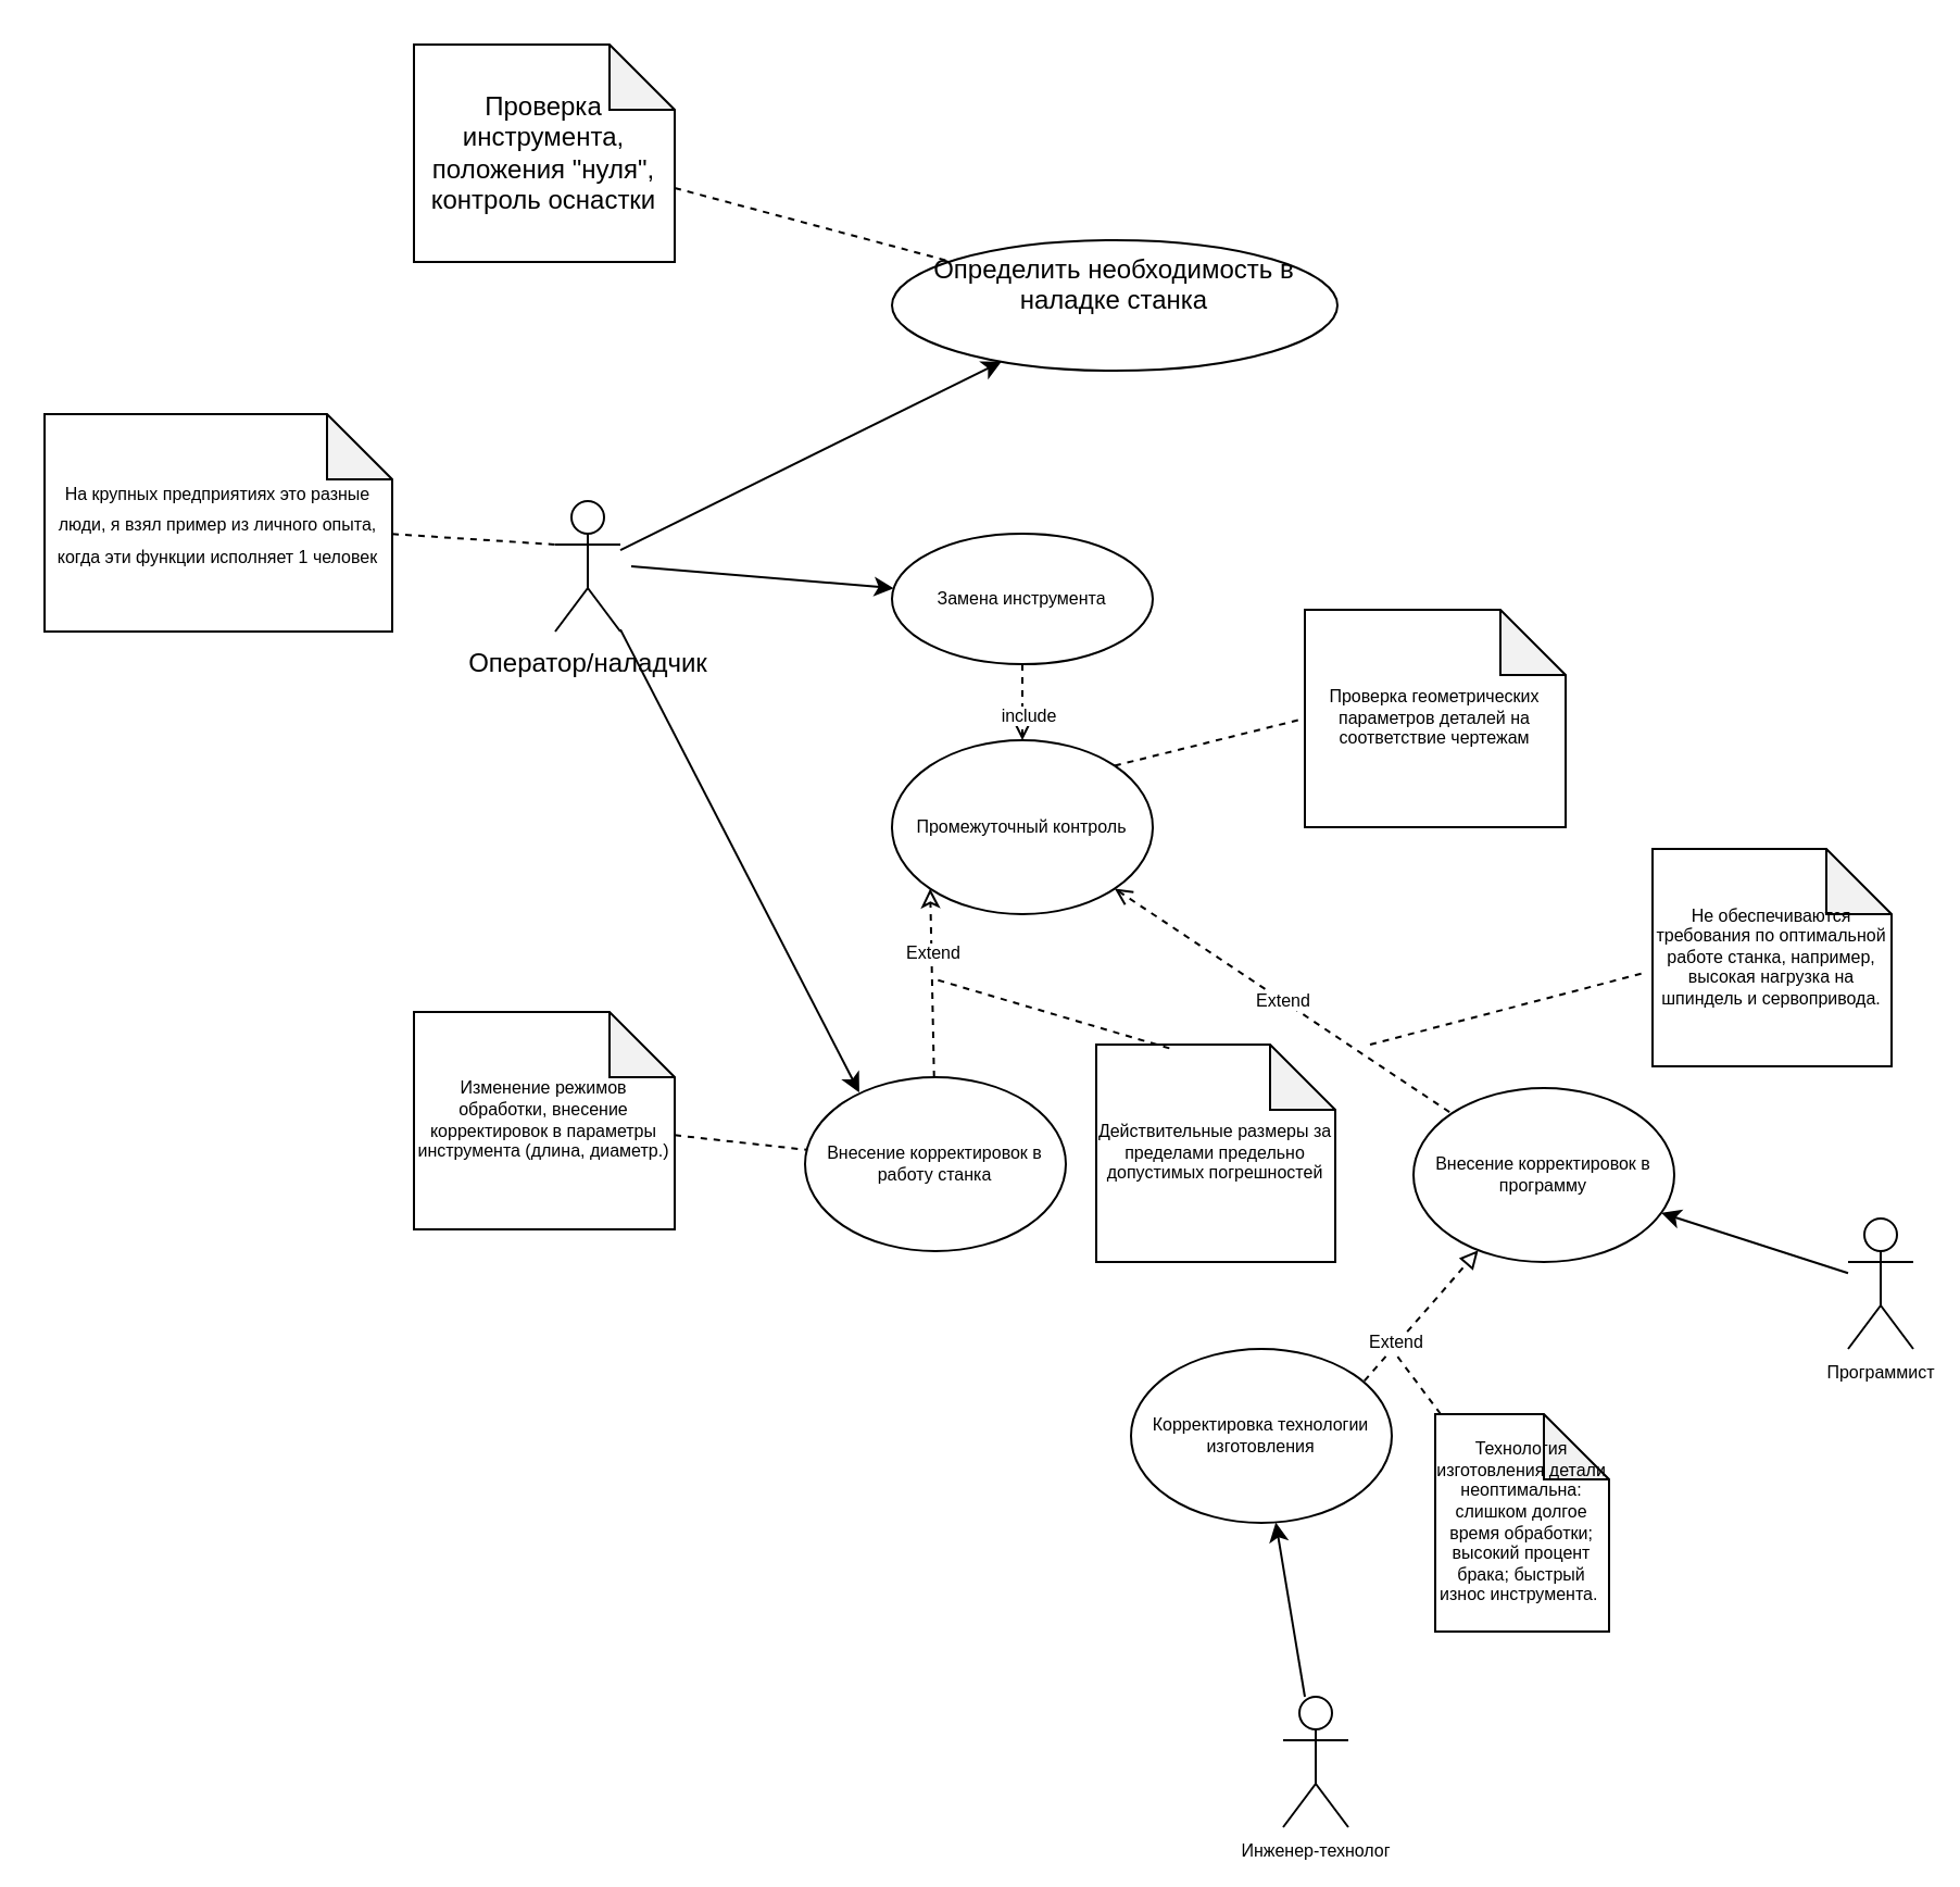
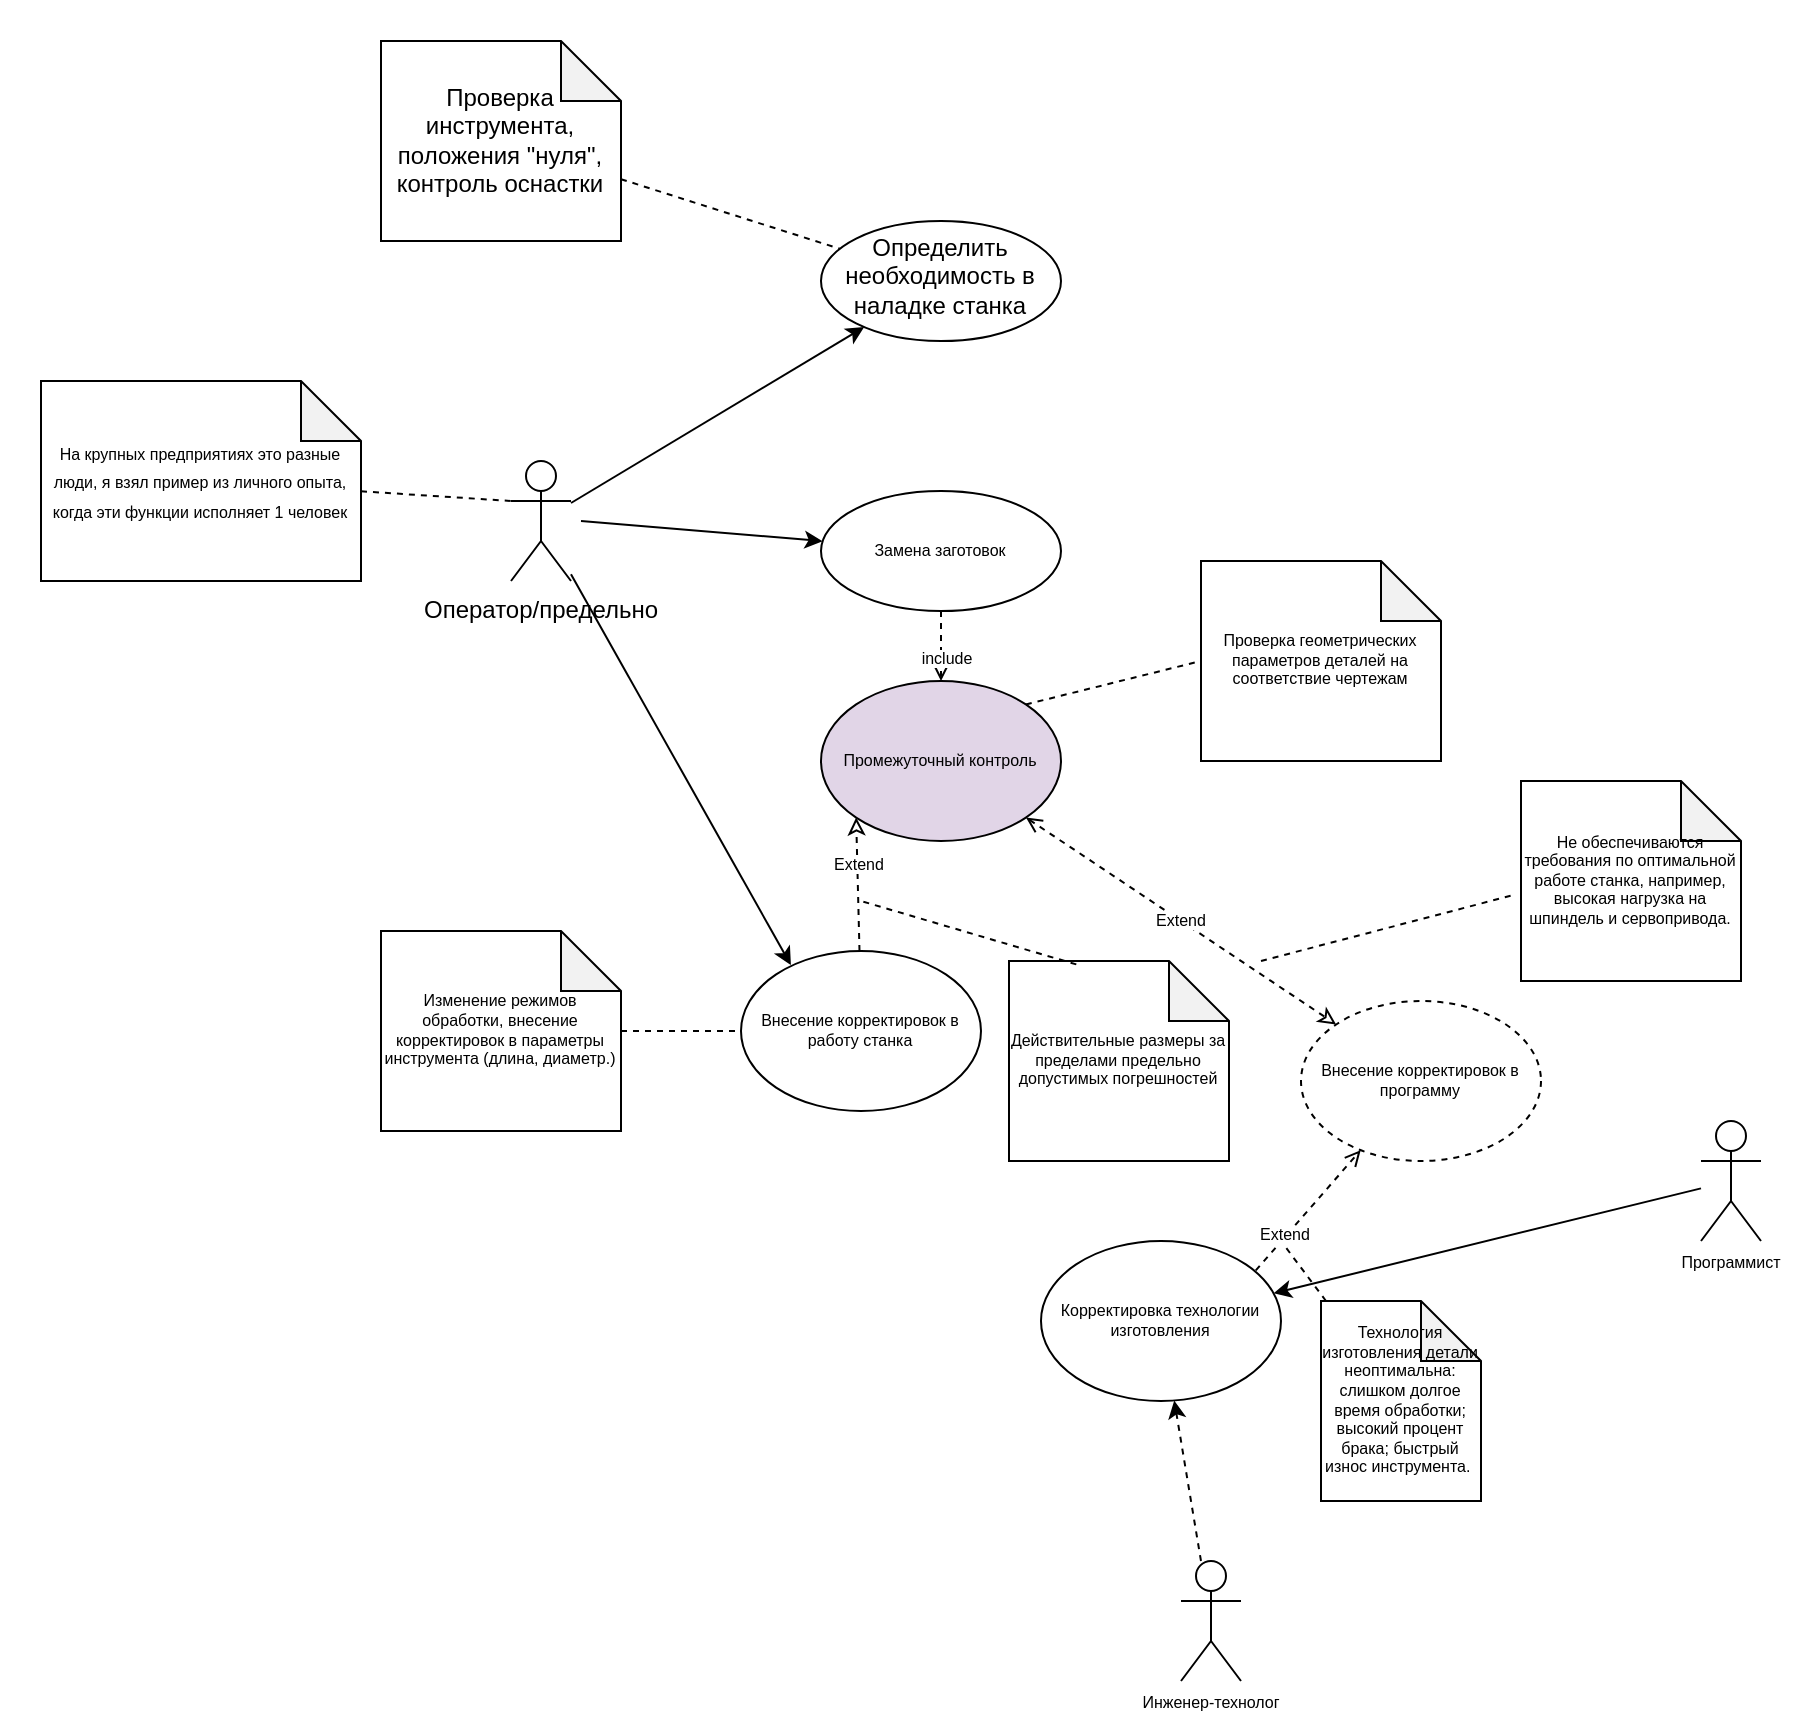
- <mxCell id="7" value="&lt;div&gt;Определить необходимость в&lt;/div&gt;&lt;div&gt;наладке станка&lt;br&gt;&lt;/div&gt;" style="ellipse;whiteSpace=wrap;html=1;verticalAlign=top;comic=0;" vertex="1" parent="1"><mxGeometry x="410" y="110" width="205" height="60" as="geometry" /></mxCell>
+ <mxCell id="7" value="&lt;div&gt;Определить необходимость в&lt;/div&gt;&lt;div&gt;наладке станка&lt;br&gt;&lt;/div&gt;" style="ellipse;whiteSpace=wrap;html=1;verticalAlign=top;comic=0;" vertex="1" parent="1"><mxGeometry x="410" y="110" width="120" height="60" as="geometry" /></mxCell>
- <mxCell id="15" value="Замена инструмента " style="ellipse;whiteSpace=wrap;html=1;comic=0;fontSize=8;" vertex="1" parent="1"><mxGeometry x="410" y="245" width="120" height="60" as="geometry" /></mxCell>
+ <mxCell id="15" value="Замена заготовок " style="ellipse;whiteSpace=wrap;html=1;comic=0;fontSize=8;" vertex="1" parent="1"><mxGeometry x="410" y="245" width="120" height="60" as="geometry" /></mxCell>
- <mxCell id="6" value="&lt;div&gt;Оператор/наладчик&lt;/div&gt;" style="text;html=1;align=center;verticalAlign=middle;resizable=0;points=[];autosize=1;strokeColor=none;fillColor=none;" vertex="1" parent="2"><mxGeometry x="-30" y="60" width="140" height="30" as="geometry" /></mxCell>
+ <mxCell id="6" value="&lt;div&gt;Оператор/предельно&lt;/div&gt;" style="text;html=1;align=center;verticalAlign=middle;resizable=0;points=[];autosize=1;strokeColor=none;fillColor=none;" vertex="1" parent="2"><mxGeometry x="-30" y="60" width="140" height="30" as="geometry" /></mxCell>
- <mxCell id="18" value="Промежуточный контроль" style="ellipse;whiteSpace=wrap;html=1;comic=0;fontSize=8;" vertex="1" parent="1"><mxGeometry x="410" y="340" width="120" height="80" as="geometry" /></mxCell>
+ <mxCell id="18" value="Промежуточный контроль" style="ellipse;whiteSpace=wrap;html=1;comic=0;fontSize=8;fillColor=#e1d5e7;" vertex="1" parent="1"><mxGeometry x="410" y="340" width="120" height="80" as="geometry" /></mxCell>
- <mxCell id="17" value="Extend" style="edgeStyle=none;rounded=0;sketch=0;orthogonalLoop=1;jettySize=auto;html=1;dashed=1;fontSize=8;startArrow=open;startFill=0;endArrow=none;endFill=0;" edge="1" parent="1" source="18" target="19"><mxGeometry relative="1" as="geometry" /></mxCell>
+ <mxCell id="17" value="Extend" style="edgeStyle=none;rounded=0;sketch=0;orthogonalLoop=1;jettySize=auto;html=1;dashed=1;fontSize=8;startArrow=open;startFill=0;endArrow=classic;endFill=0;" edge="1" parent="1" source="18" target="19"><mxGeometry relative="1" as="geometry" /></mxCell>
- <mxCell id="20" value="Внесение корректировок в работу станка" style="ellipse;whiteSpace=wrap;html=1;comic=0;fontSize=8;" vertex="1" parent="1"><mxGeometry x="370" y="495" width="120" height="80" as="geometry" /></mxCell>
+ <mxCell id="20" value="Внесение корректировок в работу станка" style="ellipse;whiteSpace=wrap;html=1;comic=0;fontSize=8;" vertex="1" parent="1"><mxGeometry x="370" y="475" width="120" height="80" as="geometry" /></mxCell>
- <mxCell id="19" value="Внесение корректировок в программу" style="ellipse;whiteSpace=wrap;html=1;comic=0;fontSize=8;" vertex="1" parent="1"><mxGeometry x="650" y="500" width="120" height="80" as="geometry" /></mxCell>
+ <mxCell id="19" value="Внесение корректировок в программу" style="ellipse;whiteSpace=wrap;html=1;comic=0;fontSize=8;dashed=1;" vertex="1" parent="1"><mxGeometry x="650" y="500" width="120" height="80" as="geometry" /></mxCell>
- <mxCell id="23" value="" style="edgeStyle=none;rounded=0;sketch=0;orthogonalLoop=1;jettySize=auto;html=1;fontSize=8;startArrow=none;startFill=0;endArrow=classic;endFill=1;strokeWidth=1;" edge="1" parent="1" source="24" target="19"><mxGeometry relative="1" as="geometry" /></mxCell>
+ <mxCell id="23" value="" style="edgeStyle=none;rounded=0;sketch=0;orthogonalLoop=1;jettySize=auto;html=1;fontSize=8;startArrow=none;startFill=0;endArrow=classic;endFill=1;strokeWidth=1;" edge="1" parent="1" source="24" target="35"><mxGeometry relative="1" as="geometry" /></mxCell>
- <mxCell id="38" value="" style="endArrow=block;dashed=1;html=1;rounded=0;sketch=0;fontSize=8;strokeWidth=1;exitX=0.895;exitY=0.184;exitDx=0;exitDy=0;exitPerimeter=0;startArrow=none;startFill=0;endFill=0;" edge="1" parent="1" source="35" target="19"><mxGeometry width="50" height="50" relative="1" as="geometry"><mxPoint x="635" y="630" as="sourcePoint" /><mxPoint x="685" y="580" as="targetPoint" /></mxGeometry></mxCell>
+ <mxCell id="38" value="" style="endArrow=open;dashed=1;html=1;rounded=0;sketch=0;fontSize=8;strokeWidth=1;exitX=0.895;exitY=0.184;exitDx=0;exitDy=0;exitPerimeter=0;startArrow=none;startFill=0;endFill=0;" edge="1" parent="1" source="35" target="19"><mxGeometry width="50" height="50" relative="1" as="geometry"><mxPoint x="635" y="630" as="sourcePoint" /><mxPoint x="685" y="580" as="targetPoint" /></mxGeometry></mxCell>
- <mxCell id="33" value="" style="edgeStyle=none;rounded=0;sketch=0;orthogonalLoop=1;jettySize=auto;html=1;fontSize=8;startArrow=none;startFill=0;endArrow=classic;endFill=1;strokeWidth=1;" edge="1" parent="1" source="34" target="35"><mxGeometry relative="1" as="geometry" /></mxCell>
+ <mxCell id="33" value="" style="edgeStyle=none;rounded=0;sketch=0;orthogonalLoop=1;jettySize=auto;html=1;fontSize=8;startArrow=none;startFill=0;endArrow=classic;endFill=1;strokeWidth=1;dashed=1;" edge="1" parent="1" source="34" target="35"><mxGeometry relative="1" as="geometry" /></mxCell>
